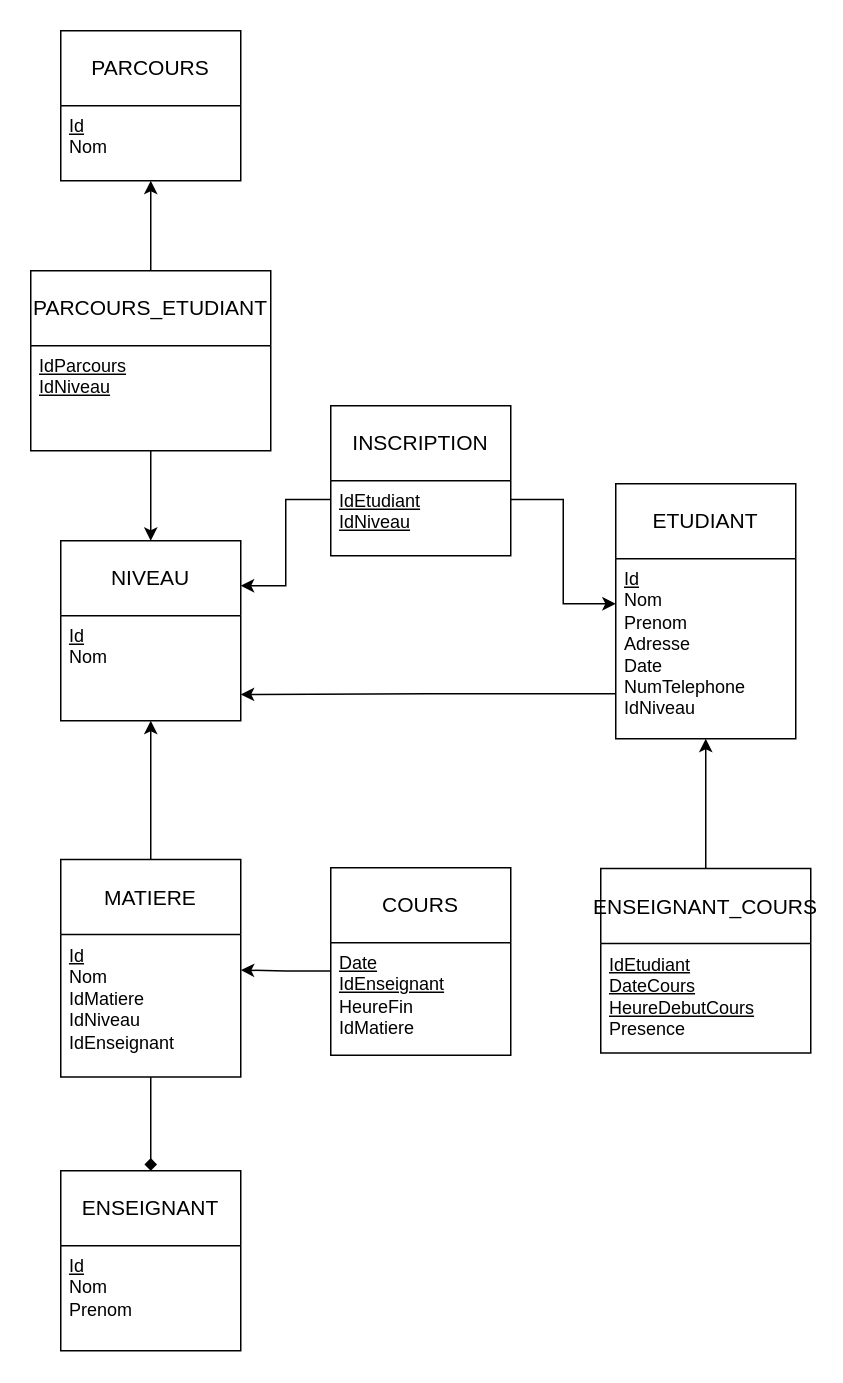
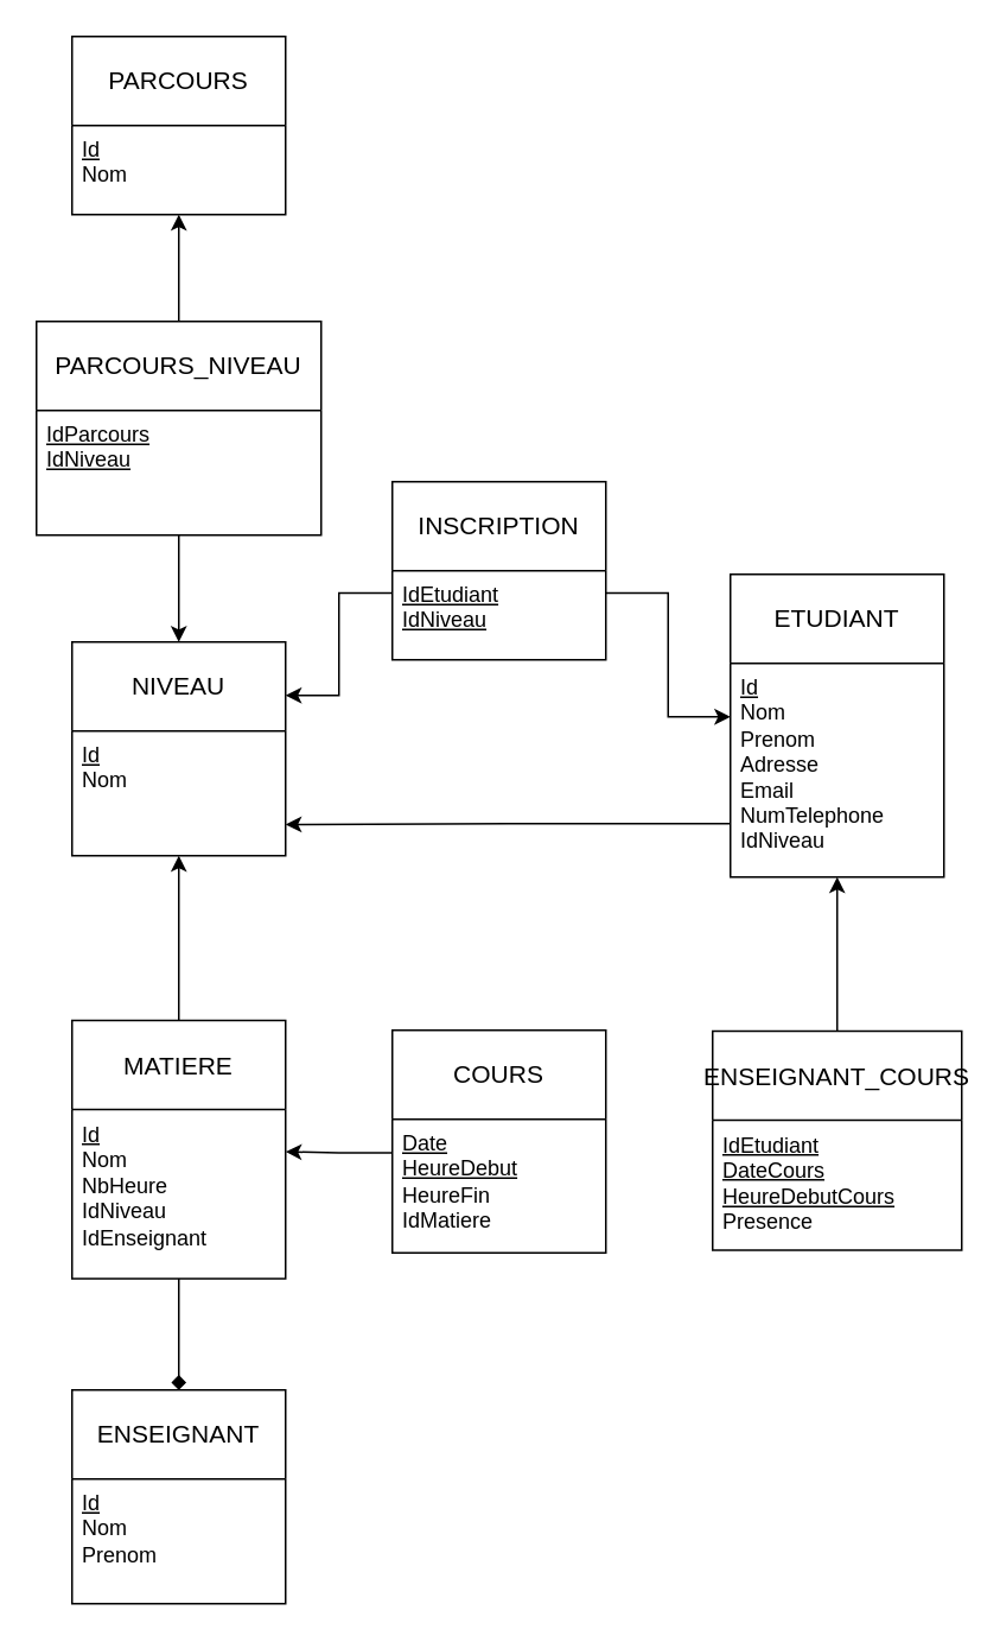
- <mxCell id="5" value="PARCOURS_ETUDIANT" style="swimlane;childLayout=stackLayout;horizontal=1;startSize=50;horizontalStack=0;rounded=0;fontSize=14;fontStyle=0;strokeWidth=1;resizeParent=0;resizeLast=1;shadow=0;dashed=0;align=center;arcSize=4;whiteSpace=wrap;html=1;" vertex="1" parent="1"><mxGeometry x="20" y="180" width="160" height="120" as="geometry" /></mxCell>
+ <mxCell id="5" value="PARCOURS_NIVEAU" style="swimlane;childLayout=stackLayout;horizontal=1;startSize=50;horizontalStack=0;rounded=0;fontSize=14;fontStyle=0;strokeWidth=1;resizeParent=0;resizeLast=1;shadow=0;dashed=0;align=center;arcSize=4;whiteSpace=wrap;html=1;" vertex="1" parent="1"><mxGeometry x="20" y="180" width="160" height="120" as="geometry" /></mxCell>
- <mxCell id="12" value="&lt;u&gt;Id&lt;/u&gt;&lt;div&gt;Nom&lt;/div&gt;&lt;div&gt;Prenom&lt;/div&gt;&lt;div&gt;Adresse&lt;/div&gt;&lt;div&gt;Date&lt;/div&gt;&lt;div&gt;NumTelephone&lt;/div&gt;&lt;div&gt;IdNiveau&lt;/div&gt;" style="align=left;strokeColor=none;fillColor=none;spacingLeft=4;fontSize=12;verticalAlign=top;resizable=0;rotatable=0;part=1;html=1;" vertex="1" parent="11"><mxGeometry y="50" width="120" height="120" as="geometry" /></mxCell>
+ <mxCell id="12" value="&lt;u&gt;Id&lt;/u&gt;&lt;div&gt;Nom&lt;/div&gt;&lt;div&gt;Prenom&lt;/div&gt;&lt;div&gt;Adresse&lt;/div&gt;&lt;div&gt;Email&lt;/div&gt;&lt;div&gt;NumTelephone&lt;/div&gt;&lt;div&gt;IdNiveau&lt;/div&gt;" style="align=left;strokeColor=none;fillColor=none;spacingLeft=4;fontSize=12;verticalAlign=top;resizable=0;rotatable=0;part=1;html=1;" vertex="1" parent="11"><mxGeometry y="50" width="120" height="120" as="geometry" /></mxCell>
- <mxCell id="17" value="&lt;u&gt;Date&lt;/u&gt;&lt;div&gt;&lt;u&gt;IdEnseignant&lt;/u&gt;&lt;/div&gt;&lt;div&gt;HeureFin&lt;/div&gt;&lt;div&gt;IdMatiere&lt;/div&gt;" style="align=left;strokeColor=none;fillColor=none;spacingLeft=4;fontSize=12;verticalAlign=top;resizable=0;rotatable=0;part=1;html=1;" vertex="1" parent="16"><mxGeometry y="50" width="120" height="75" as="geometry" /></mxCell>
+ <mxCell id="17" value="&lt;u&gt;Date&lt;/u&gt;&lt;div&gt;&lt;u&gt;HeureDebut&lt;/u&gt;&lt;/div&gt;&lt;div&gt;HeureFin&lt;/div&gt;&lt;div&gt;IdMatiere&lt;/div&gt;" style="align=left;strokeColor=none;fillColor=none;spacingLeft=4;fontSize=12;verticalAlign=top;resizable=0;rotatable=0;part=1;html=1;" vertex="1" parent="16"><mxGeometry y="50" width="120" height="75" as="geometry" /></mxCell>
- <mxCell id="20" value="&lt;u&gt;Id&lt;/u&gt;&lt;div&gt;Nom&lt;/div&gt;&lt;div&gt;IdMatiere&lt;/div&gt;&lt;div&gt;IdNiveau&lt;/div&gt;&lt;div&gt;IdEnseignant&lt;/div&gt;" style="align=left;strokeColor=none;fillColor=none;spacingLeft=4;fontSize=12;verticalAlign=top;resizable=0;rotatable=0;part=1;html=1;" vertex="1" parent="19"><mxGeometry y="50" width="120" height="95" as="geometry" /></mxCell>
+ <mxCell id="20" value="&lt;u&gt;Id&lt;/u&gt;&lt;div&gt;Nom&lt;/div&gt;&lt;div&gt;NbHeure&lt;/div&gt;&lt;div&gt;IdNiveau&lt;/div&gt;&lt;div&gt;IdEnseignant&lt;/div&gt;" style="align=left;strokeColor=none;fillColor=none;spacingLeft=4;fontSize=12;verticalAlign=top;resizable=0;rotatable=0;part=1;html=1;" vertex="1" parent="19"><mxGeometry y="50" width="120" height="95" as="geometry" /></mxCell>
